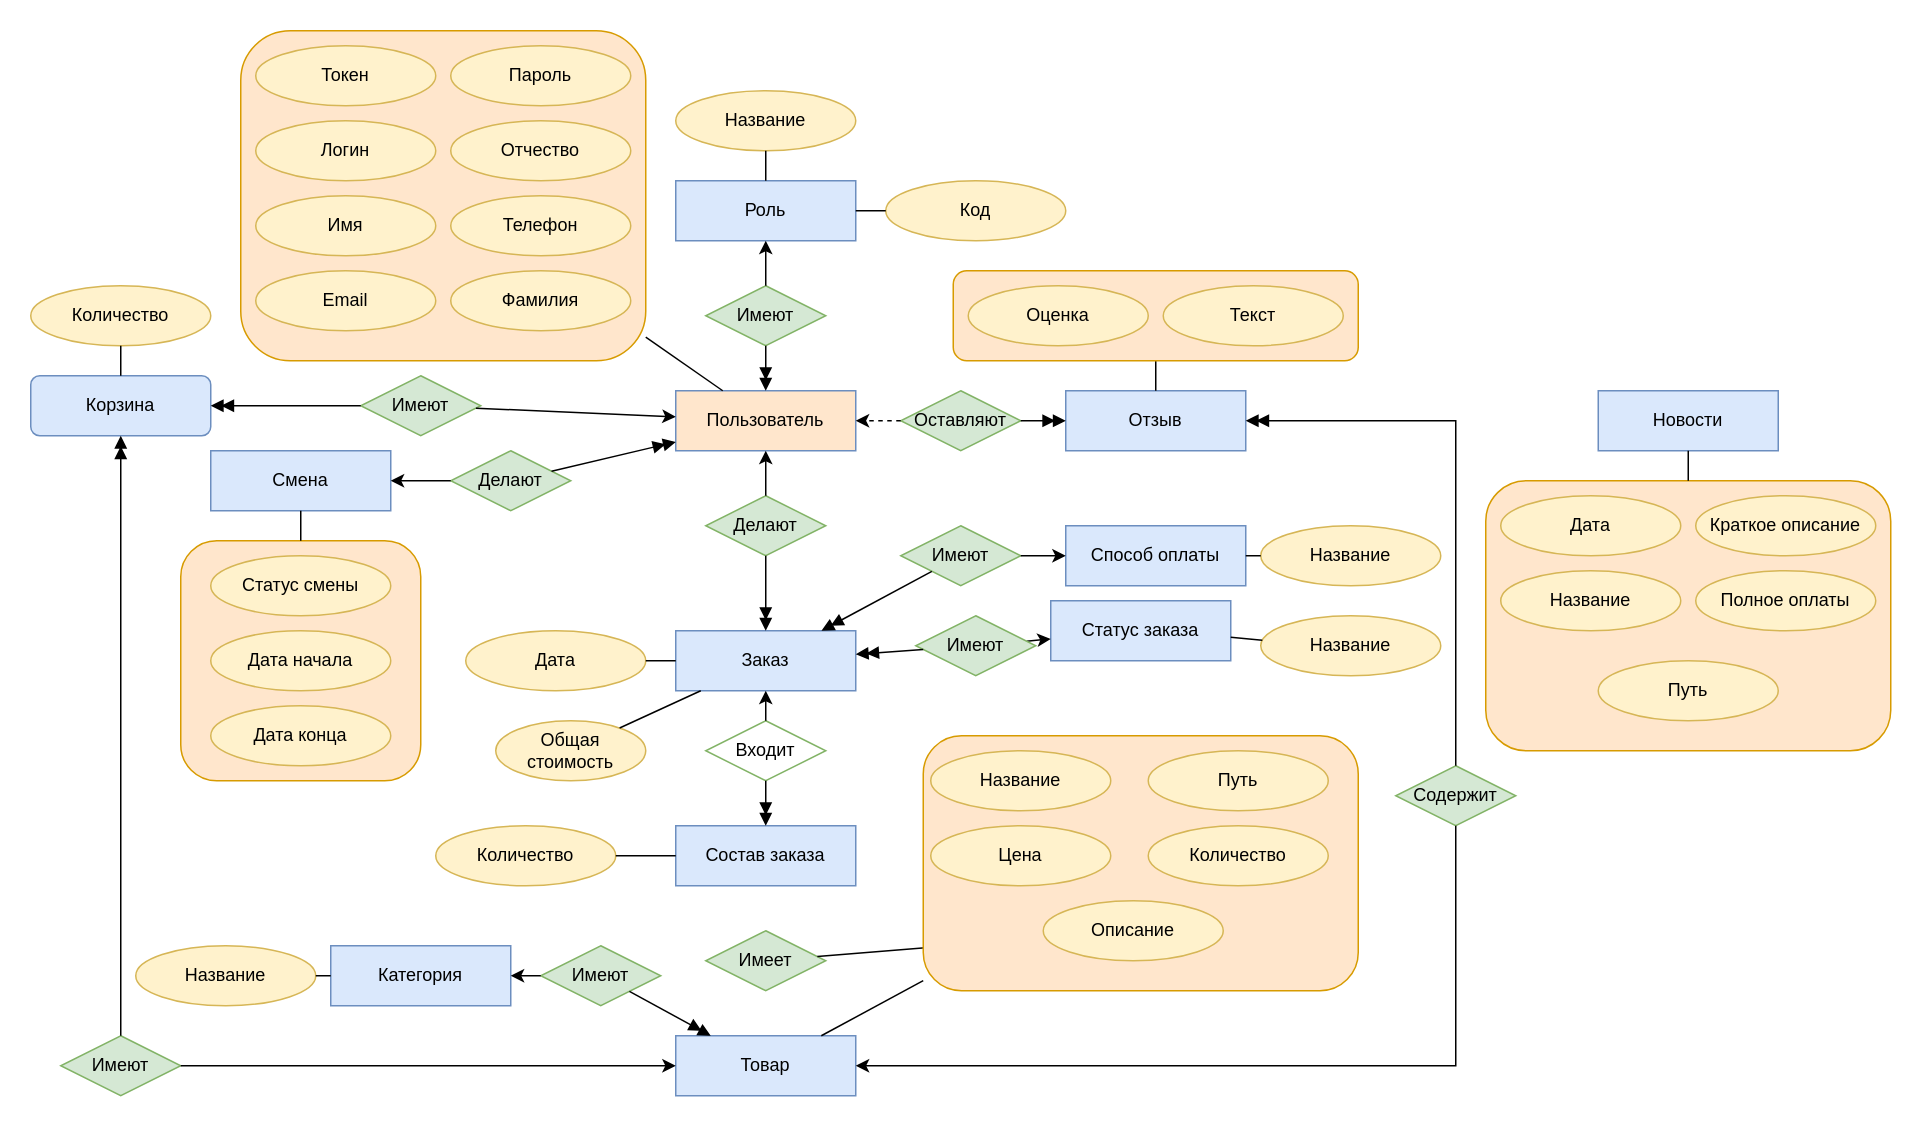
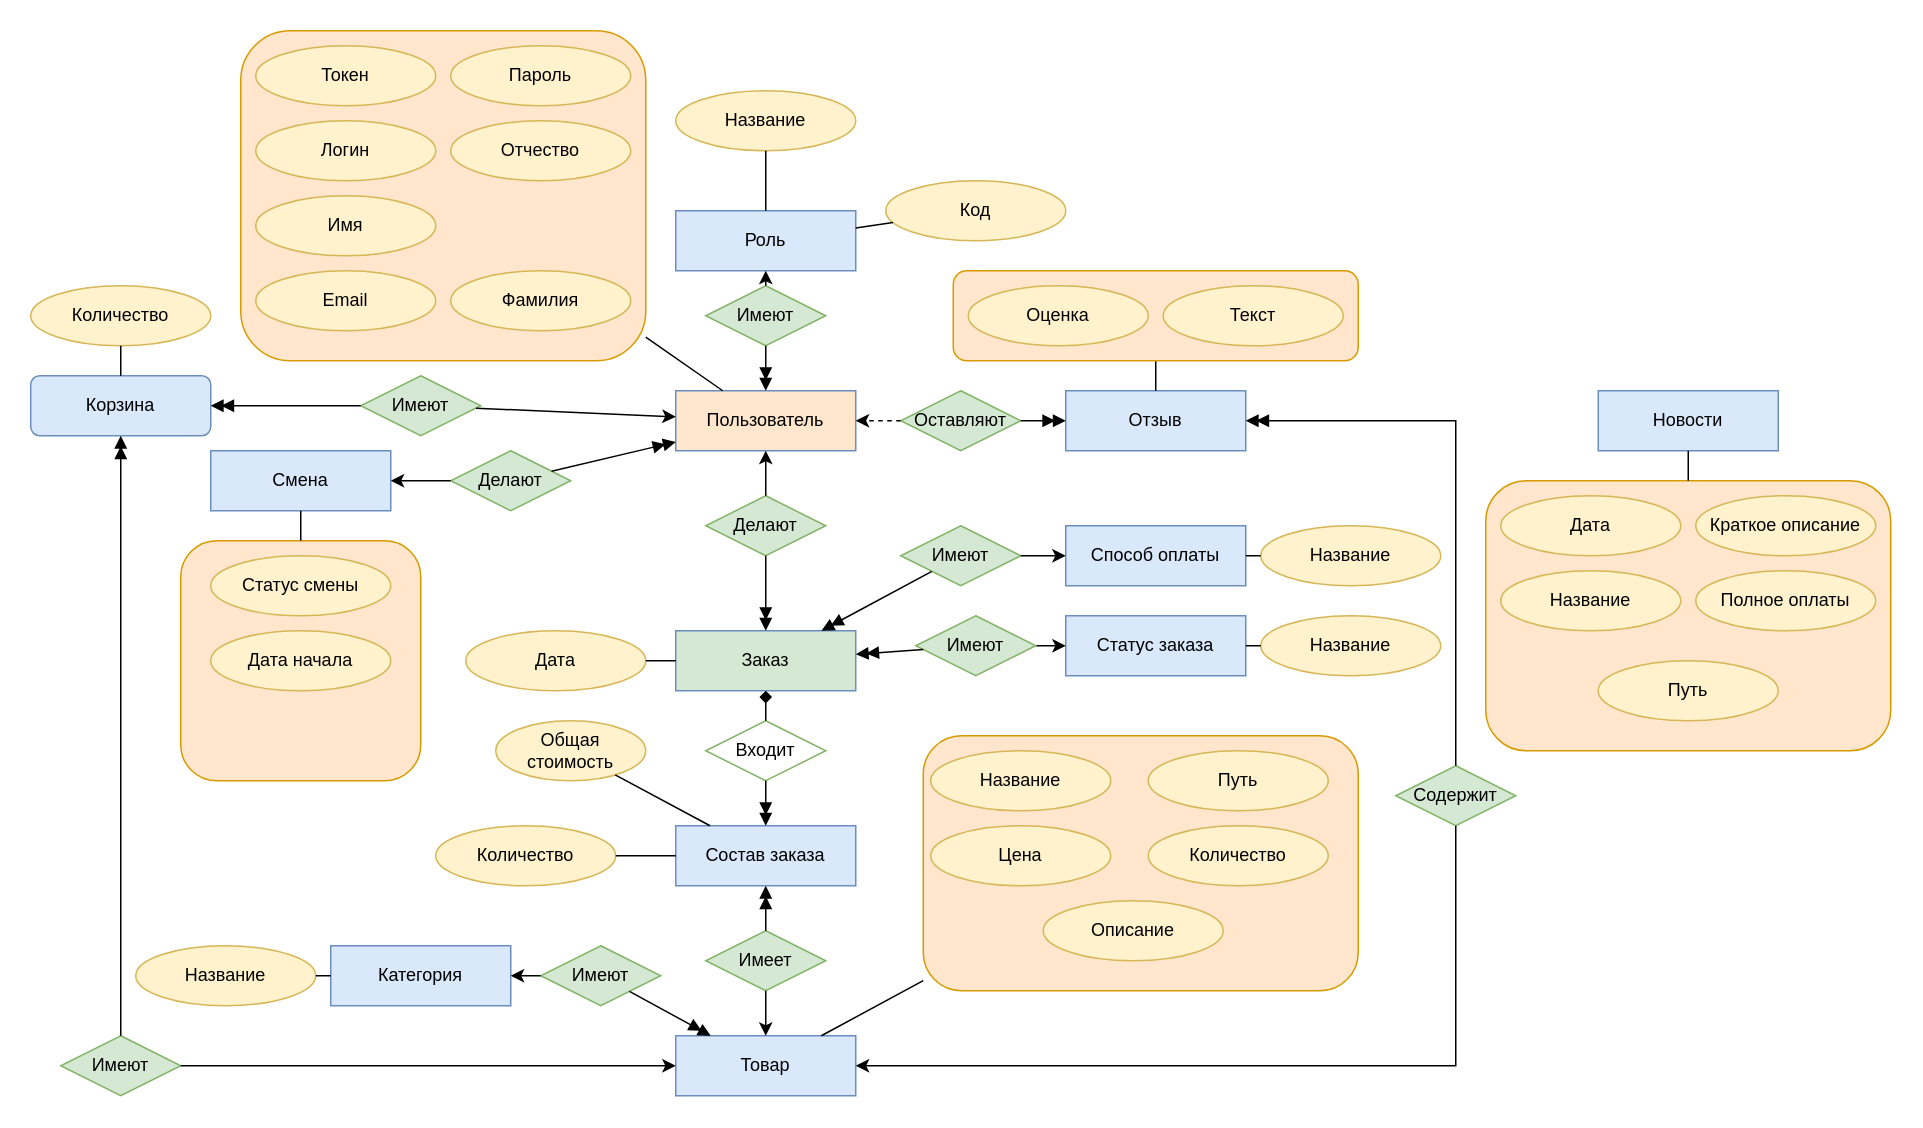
- <mxCell id="8" value="Роль" style="rounded=0;whiteSpace=wrap;html=1;fillColor=#dae8fc;strokeColor=#6c8ebf;" parent="1" vertex="1"><mxGeometry x="450" y="120" width="120" height="40" as="geometry" /></mxCell>
+ <mxCell id="8" value="Роль" style="rounded=0;whiteSpace=wrap;html=1;fillColor=#dae8fc;strokeColor=#6c8ebf;" parent="1" vertex="1"><mxGeometry x="450" y="140" width="120" height="40" as="geometry" /></mxCell>
- <mxCell id="72" value="Телефон" style="ellipse;whiteSpace=wrap;html=1;fillColor=#fff2cc;strokeColor=#d6b656;" parent="65" vertex="1"><mxGeometry x="140" y="110" width="120" height="40" as="geometry" /></mxCell>
- <mxCell id="9" value="Статус заказа" style="rounded=0;whiteSpace=wrap;html=1;fillColor=#dae8fc;strokeColor=#6c8ebf;" parent="1" vertex="1"><mxGeometry x="700" y="400" width="120" height="40" as="geometry" /></mxCell>
+ <mxCell id="9" value="Статус заказа" style="rounded=0;whiteSpace=wrap;html=1;fillColor=#dae8fc;strokeColor=#6c8ebf;" parent="1" vertex="1"><mxGeometry x="710" y="410" width="120" height="40" as="geometry" /></mxCell>
- <mxCell id="5" value="Заказ" style="rounded=0;whiteSpace=wrap;html=1;fillColor=#dae8fc;strokeColor=#6c8ebf;" parent="1" vertex="1"><mxGeometry x="450" y="420" width="120" height="40" as="geometry" /></mxCell>
+ <mxCell id="5" value="Заказ" style="rounded=0;whiteSpace=wrap;html=1;fillColor=#d5e8d4;strokeColor=#6c8ebf;" parent="1" vertex="1"><mxGeometry x="450" y="420" width="120" height="40" as="geometry" /></mxCell>
- <mxCell id="26" value="" style="endArrow=classic;html=1;rounded=0;" parent="1" source="22" target="5" edge="1"><mxGeometry width="50" height="50" relative="1" as="geometry"><mxPoint x="360" y="460" as="sourcePoint" /><mxPoint x="340" y="460" as="targetPoint" /></mxGeometry></mxCell>
+ <mxCell id="26" value="" style="endArrow=diamond;html=1;rounded=0;" parent="1" source="22" target="5" edge="1"><mxGeometry width="50" height="50" relative="1" as="geometry"><mxPoint x="360" y="460" as="sourcePoint" /><mxPoint x="340" y="460" as="targetPoint" /></mxGeometry></mxCell>
- <mxCell id="48" value="" style="endArrow=none;html=1;rounded=0;" parent="1" source="46" target="5" edge="1"><mxGeometry width="50" height="50" relative="1" as="geometry"><mxPoint x="370" y="510" as="sourcePoint" /><mxPoint x="420" y="460" as="targetPoint" /></mxGeometry></mxCell>
+ <mxCell id="48" value="" style="endArrow=none;html=1;rounded=0;" parent="1" source="46" target="6" edge="1"><mxGeometry width="50" height="50" relative="1" as="geometry"><mxPoint x="370" y="510" as="sourcePoint" /><mxPoint x="420" y="460" as="targetPoint" /></mxGeometry></mxCell>
- <mxCell id="80" value="Дата конца" style="ellipse;whiteSpace=wrap;html=1;fillColor=#fff2cc;strokeColor=#d6b656;" parent="77" vertex="1"><mxGeometry x="20" y="110" width="120" height="40" as="geometry" /></mxCell>
- <mxCell id="29" value="" style="endArrow=doubleBlock;html=1;rounded=0;endFill=1;" parent="1" source="28" target="90" edge="1"><mxGeometry width="50" height="50" relative="1" as="geometry"><mxPoint x="520" y="550" as="sourcePoint" /><mxPoint x="520" y="580" as="targetPoint" /></mxGeometry></mxCell>
+ <mxCell id="29" value="" style="endArrow=doubleBlock;html=1;rounded=0;endFill=1;" parent="1" source="28" target="6" edge="1"><mxGeometry width="50" height="50" relative="1" as="geometry"><mxPoint x="520" y="550" as="sourcePoint" /><mxPoint x="520" y="580" as="targetPoint" /></mxGeometry></mxCell>
+ <mxCell id="30" value="" style="endArrow=classic;html=1;rounded=0;" parent="1" source="28" target="3" edge="1"><mxGeometry width="50" height="50" relative="1" as="geometry"><mxPoint x="520" y="510" as="sourcePoint" /><mxPoint x="560" y="680" as="targetPoint" /></mxGeometry></mxCell>
